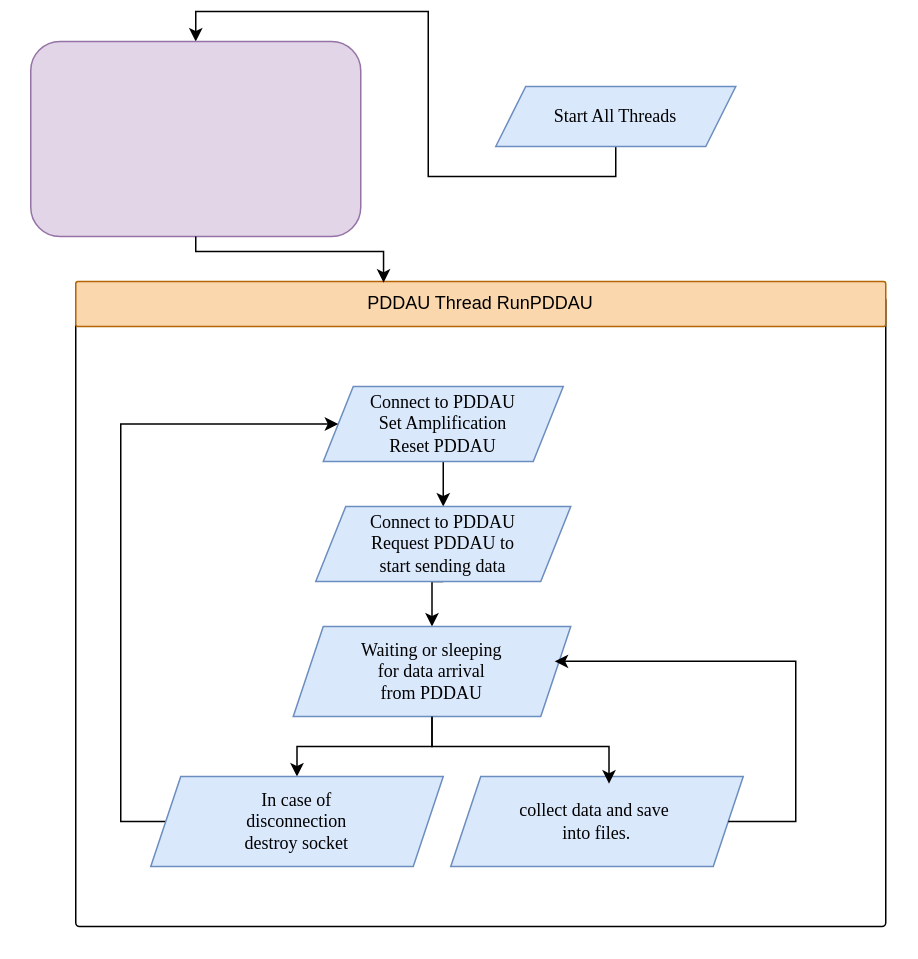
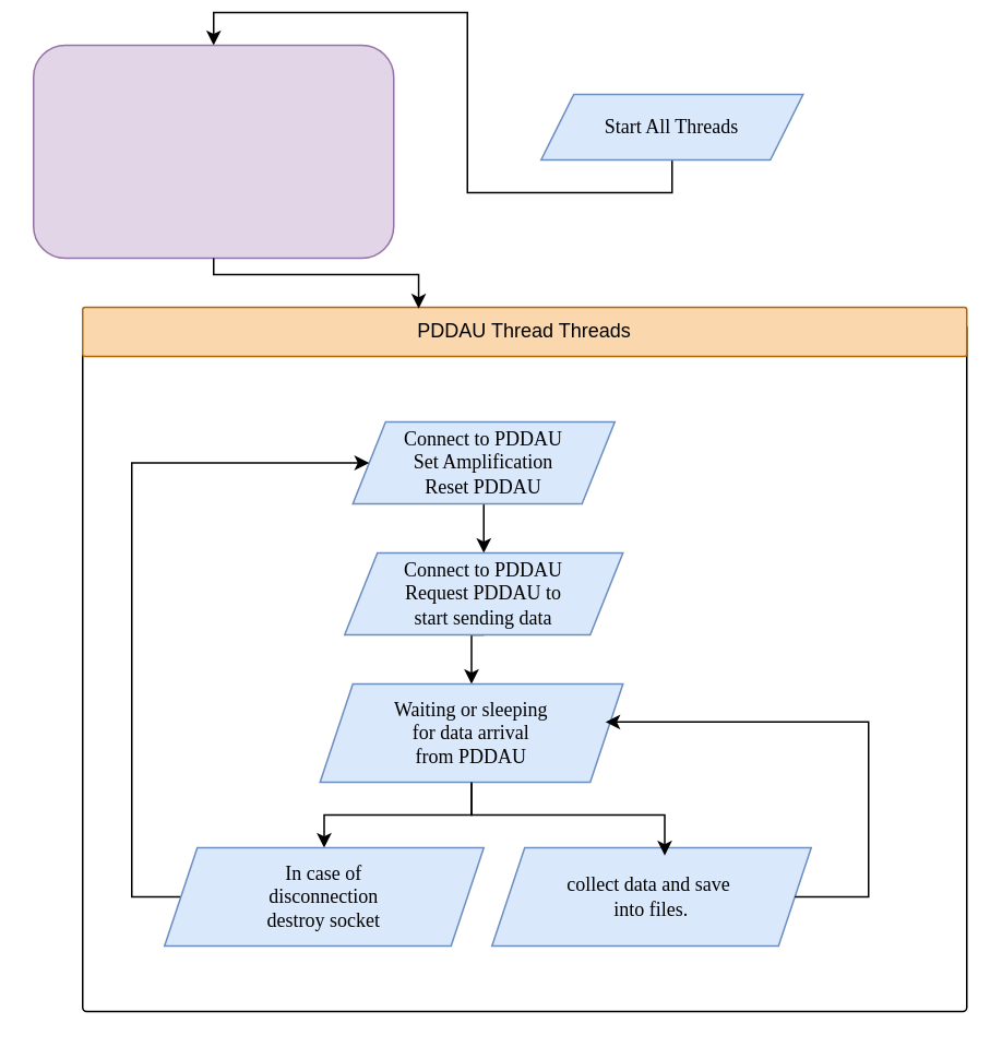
- <mxCell id="6" value="PDDAU Thread RunPDDAU" style="rounded=1;whiteSpace=wrap;html=1;absoluteArcSize=0;arcSize=5;fillColor=#fad7ac;strokeColor=#b46504;" vertex="1" parent="1"><mxGeometry x="50" y="180" width="540" height="30" as="geometry" /></mxCell>
+ <mxCell id="6" value="PDDAU Thread Threads" style="rounded=1;whiteSpace=wrap;html=1;absoluteArcSize=0;arcSize=5;fillColor=#fad7ac;strokeColor=#b46504;" vertex="1" parent="1"><mxGeometry x="50" y="180" width="540" height="30" as="geometry" /></mxCell>
